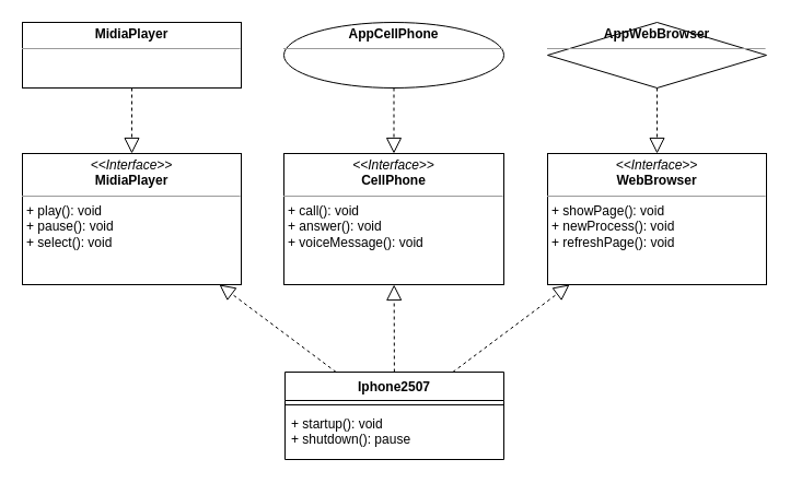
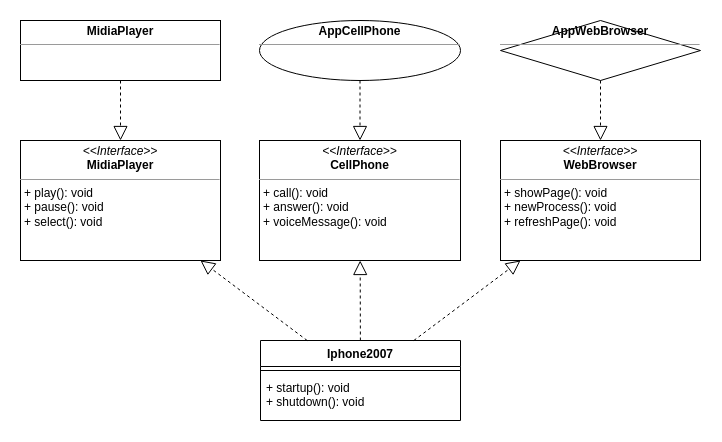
- <mxCell id="5" value="Iphone2507" style="swimlane;fontStyle=1;align=center;verticalAlign=top;childLayout=stackLayout;horizontal=1;startSize=26;horizontalStack=0;resizeParent=1;resizeParentMax=0;resizeLast=0;collapsible=1;marginBottom=0;whiteSpace=wrap;html=1;" vertex="1" parent="1"><mxGeometry x="260" y="340" width="200" height="80" as="geometry" /></mxCell>
+ <mxCell id="5" value="Iphone2007" style="swimlane;fontStyle=1;align=center;verticalAlign=top;childLayout=stackLayout;horizontal=1;startSize=26;horizontalStack=0;resizeParent=1;resizeParentMax=0;resizeLast=0;collapsible=1;marginBottom=0;whiteSpace=wrap;html=1;" vertex="1" parent="1"><mxGeometry x="260" y="340" width="200" height="80" as="geometry" /></mxCell>
- <mxCell id="7" value="+ startup(): void&lt;br&gt;+ shutdown(): pause" style="text;strokeColor=none;fillColor=none;align=left;verticalAlign=top;spacingLeft=4;spacingRight=4;overflow=hidden;rotatable=0;points=[[0,0.5],[1,0.5]];portConstraint=eastwest;whiteSpace=wrap;html=1;" vertex="1" parent="5"><mxGeometry y="34" width="200" height="46" as="geometry" /></mxCell>
+ <mxCell id="7" value="+ startup(): void&lt;br&gt;+ shutdown(): void" style="text;strokeColor=none;fillColor=none;align=left;verticalAlign=top;spacingLeft=4;spacingRight=4;overflow=hidden;rotatable=0;points=[[0,0.5],[1,0.5]];portConstraint=eastwest;whiteSpace=wrap;html=1;" vertex="1" parent="5"><mxGeometry y="34" width="200" height="46" as="geometry" /></mxCell>
